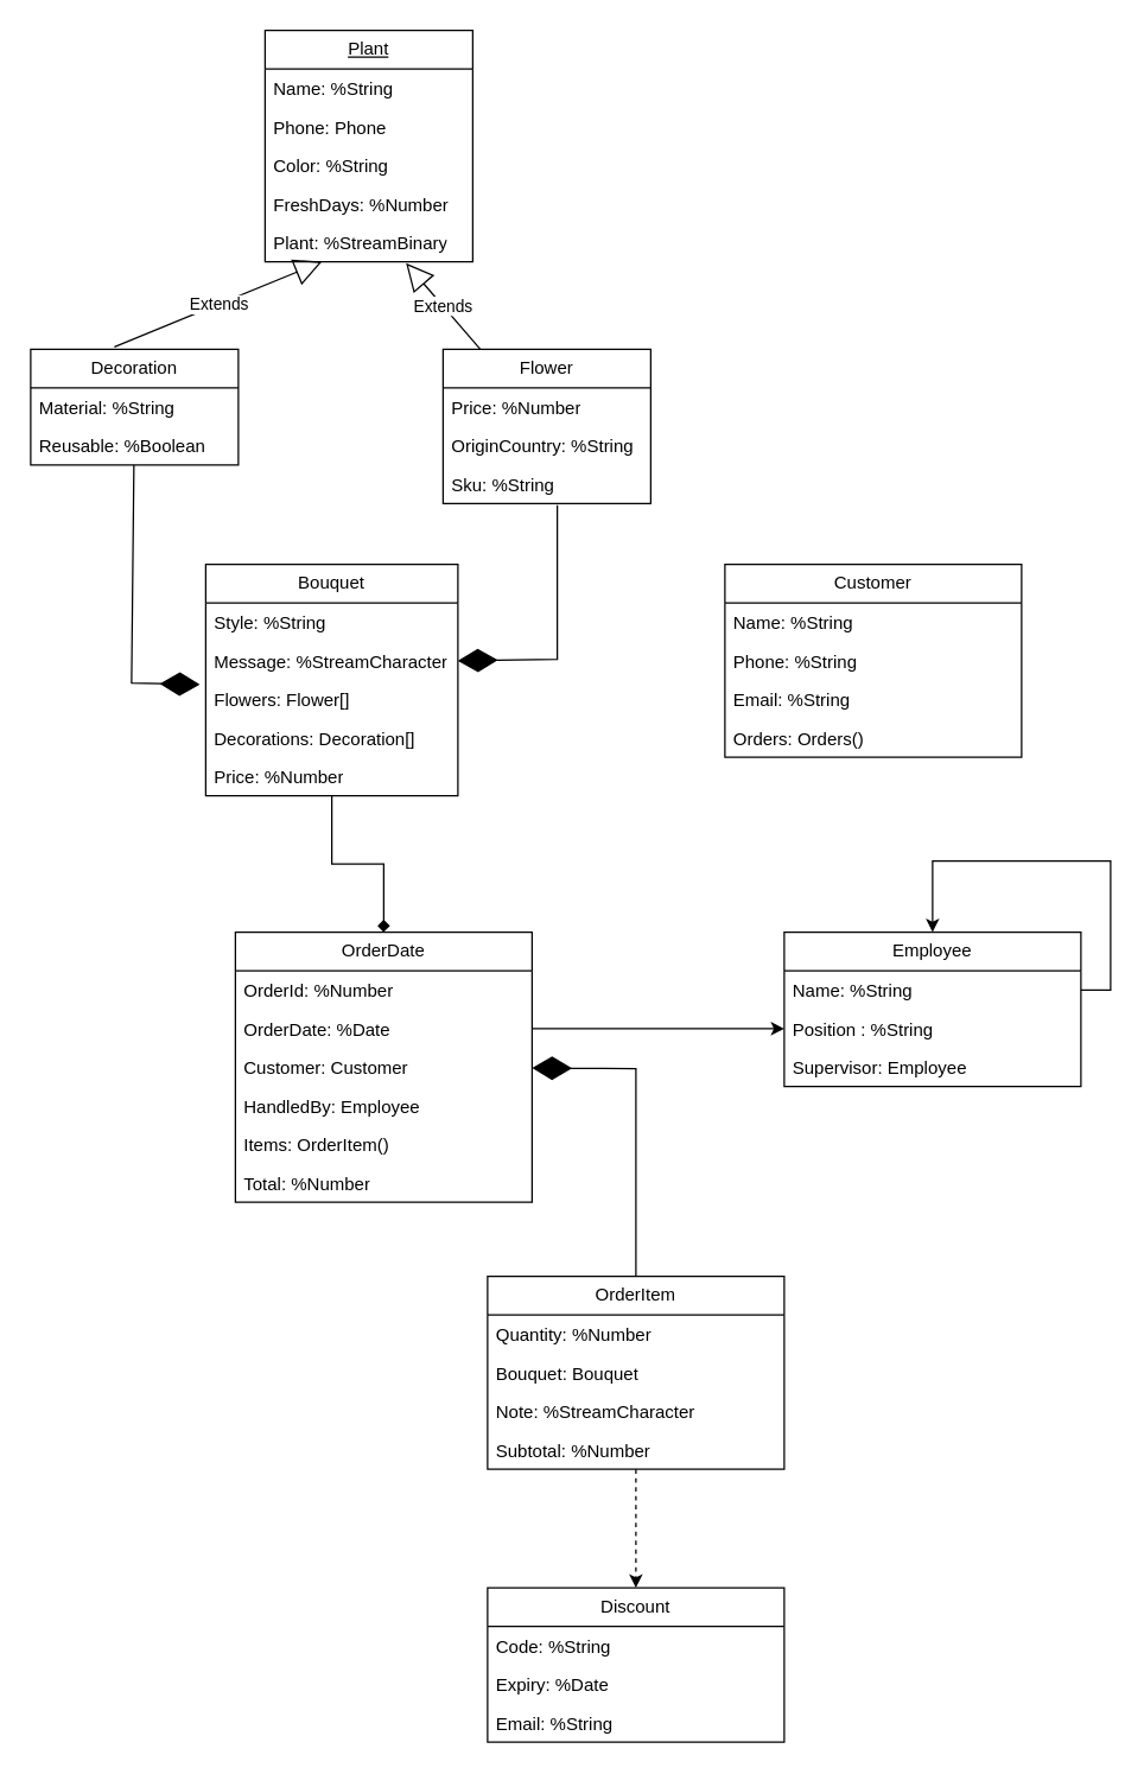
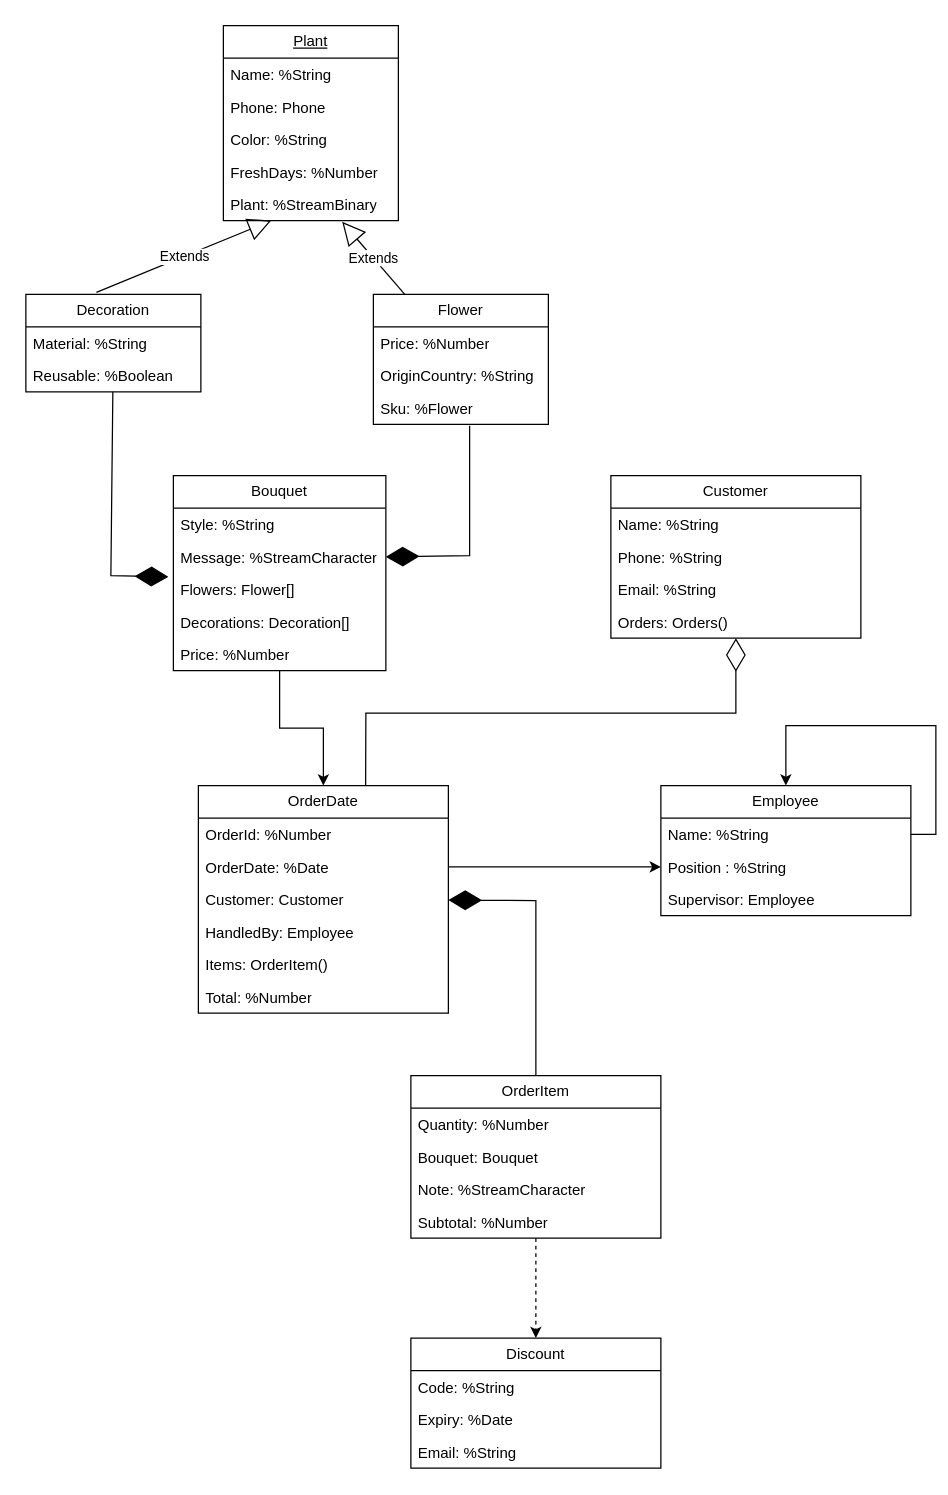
- <mxCell id="5" value="Sku: %String" style="text;strokeColor=none;fillColor=none;align=left;verticalAlign=top;spacingLeft=4;spacingRight=4;overflow=hidden;rotatable=0;points=[[0,0.5],[1,0.5]];portConstraint=eastwest;whiteSpace=wrap;html=1;" vertex="1" parent="2"><mxGeometry y="78" width="140" height="26" as="geometry" /></mxCell>
+ <mxCell id="5" value="Sku: %Flower" style="text;strokeColor=none;fillColor=none;align=left;verticalAlign=top;spacingLeft=4;spacingRight=4;overflow=hidden;rotatable=0;points=[[0,0.5],[1,0.5]];portConstraint=eastwest;whiteSpace=wrap;html=1;" vertex="1" parent="2"><mxGeometry y="78" width="140" height="26" as="geometry" /></mxCell>
+ <mxCell id="55" value="" style="endArrow=diamondThin;endFill=0;endSize=24;html=1;rounded=0;exitX=0.669;exitY=-0.001;exitDx=0;exitDy=0;exitPerimeter=0;" edge="1" parent="1" source="39" target="6"><mxGeometry width="160" relative="1" as="geometry"><mxPoint x="468" y="620" as="sourcePoint" /><mxPoint x="468" y="540" as="targetPoint" /><Array as="points"><mxPoint x="292" y="570" /><mxPoint x="588" y="570" /></Array></mxGeometry></mxCell>
- <mxCell id="53" style="edgeStyle=orthogonalEdgeStyle;rounded=0;orthogonalLoop=1;jettySize=auto;html=1;endArrow=diamond;" edge="1" parent="1" source="11" target="39"><mxGeometry relative="1" as="geometry"><mxPoint x="218" y="540" as="sourcePoint" /></mxGeometry></mxCell>
+ <mxCell id="53" style="edgeStyle=orthogonalEdgeStyle;rounded=0;orthogonalLoop=1;jettySize=auto;html=1;" edge="1" parent="1" source="11" target="39"><mxGeometry relative="1" as="geometry"><mxPoint x="218" y="540" as="sourcePoint" /></mxGeometry></mxCell>
